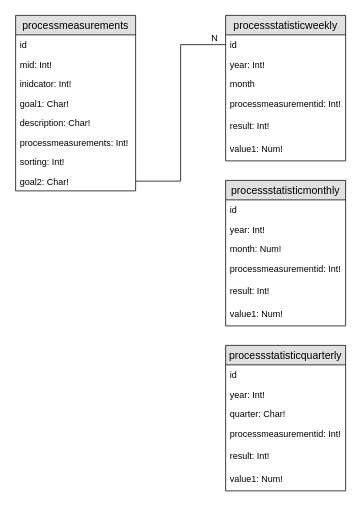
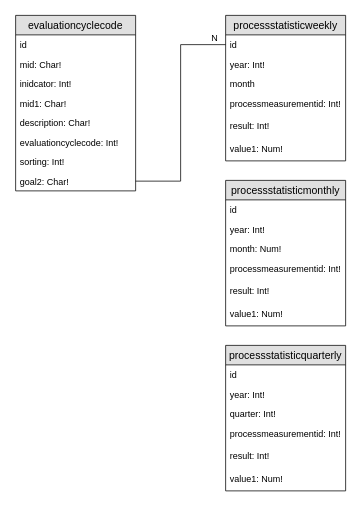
- <mxCell id="2" value="processmeasurements" style="swimlane;fontStyle=0;childLayout=stackLayout;horizontal=1;startSize=26;fillColor=#e0e0e0;horizontalStack=0;resizeParent=1;resizeParentMax=0;resizeLast=0;collapsible=1;marginBottom=0;swimlaneFillColor=#ffffff;align=center;fontSize=14;" parent="1" vertex="1"><mxGeometry x="20" y="20" width="160" height="234" as="geometry" /></mxCell>
+ <mxCell id="2" value="evaluationcyclecode" style="swimlane;fontStyle=0;childLayout=stackLayout;horizontal=1;startSize=26;fillColor=#e0e0e0;horizontalStack=0;resizeParent=1;resizeParentMax=0;resizeLast=0;collapsible=1;marginBottom=0;swimlaneFillColor=#ffffff;align=center;fontSize=14;" parent="1" vertex="1"><mxGeometry x="20" y="20" width="160" height="234" as="geometry" /></mxCell>
- <mxCell id="4" value="mid: Int!" style="text;strokeColor=none;fillColor=none;spacingLeft=4;spacingRight=4;overflow=hidden;rotatable=0;points=[[0,0.5],[1,0.5]];portConstraint=eastwest;fontSize=12;" parent="2" vertex="1"><mxGeometry y="52" width="160" height="26" as="geometry" /></mxCell>
+ <mxCell id="4" value="mid: Char!" style="text;strokeColor=none;fillColor=none;spacingLeft=4;spacingRight=4;overflow=hidden;rotatable=0;points=[[0,0.5],[1,0.5]];portConstraint=eastwest;fontSize=12;" parent="2" vertex="1"><mxGeometry y="52" width="160" height="26" as="geometry" /></mxCell>
- <mxCell id="6" value="goal1: Char!" style="text;strokeColor=none;fillColor=none;spacingLeft=4;spacingRight=4;overflow=hidden;rotatable=0;points=[[0,0.5],[1,0.5]];portConstraint=eastwest;fontSize=12;" parent="2" vertex="1"><mxGeometry y="104" width="160" height="26" as="geometry" /></mxCell>
+ <mxCell id="6" value="mid1: Char!" style="text;strokeColor=none;fillColor=none;spacingLeft=4;spacingRight=4;overflow=hidden;rotatable=0;points=[[0,0.5],[1,0.5]];portConstraint=eastwest;fontSize=12;" parent="2" vertex="1"><mxGeometry y="104" width="160" height="26" as="geometry" /></mxCell>
- <mxCell id="8" value="processmeasurements: Int!" style="text;strokeColor=none;fillColor=none;spacingLeft=4;spacingRight=4;overflow=hidden;rotatable=0;points=[[0,0.5],[1,0.5]];portConstraint=eastwest;fontSize=12;" parent="2" vertex="1"><mxGeometry y="156" width="160" height="26" as="geometry" /></mxCell>
+ <mxCell id="8" value="evaluationcyclecode: Int!" style="text;strokeColor=none;fillColor=none;spacingLeft=4;spacingRight=4;overflow=hidden;rotatable=0;points=[[0,0.5],[1,0.5]];portConstraint=eastwest;fontSize=12;" parent="2" vertex="1"><mxGeometry y="156" width="160" height="26" as="geometry" /></mxCell>
- <mxCell id="30" value="quarter: Char!" style="text;strokeColor=none;fillColor=none;spacingLeft=4;spacingRight=4;overflow=hidden;rotatable=0;points=[[0,0.5],[1,0.5]];portConstraint=eastwest;fontSize=12;" parent="27" vertex="1"><mxGeometry y="78" width="160" height="26" as="geometry" /></mxCell>
+ <mxCell id="30" value="quarter: Int!" style="text;strokeColor=none;fillColor=none;spacingLeft=4;spacingRight=4;overflow=hidden;rotatable=0;points=[[0,0.5],[1,0.5]];portConstraint=eastwest;fontSize=12;" parent="27" vertex="1"><mxGeometry y="78" width="160" height="26" as="geometry" /></mxCell>
